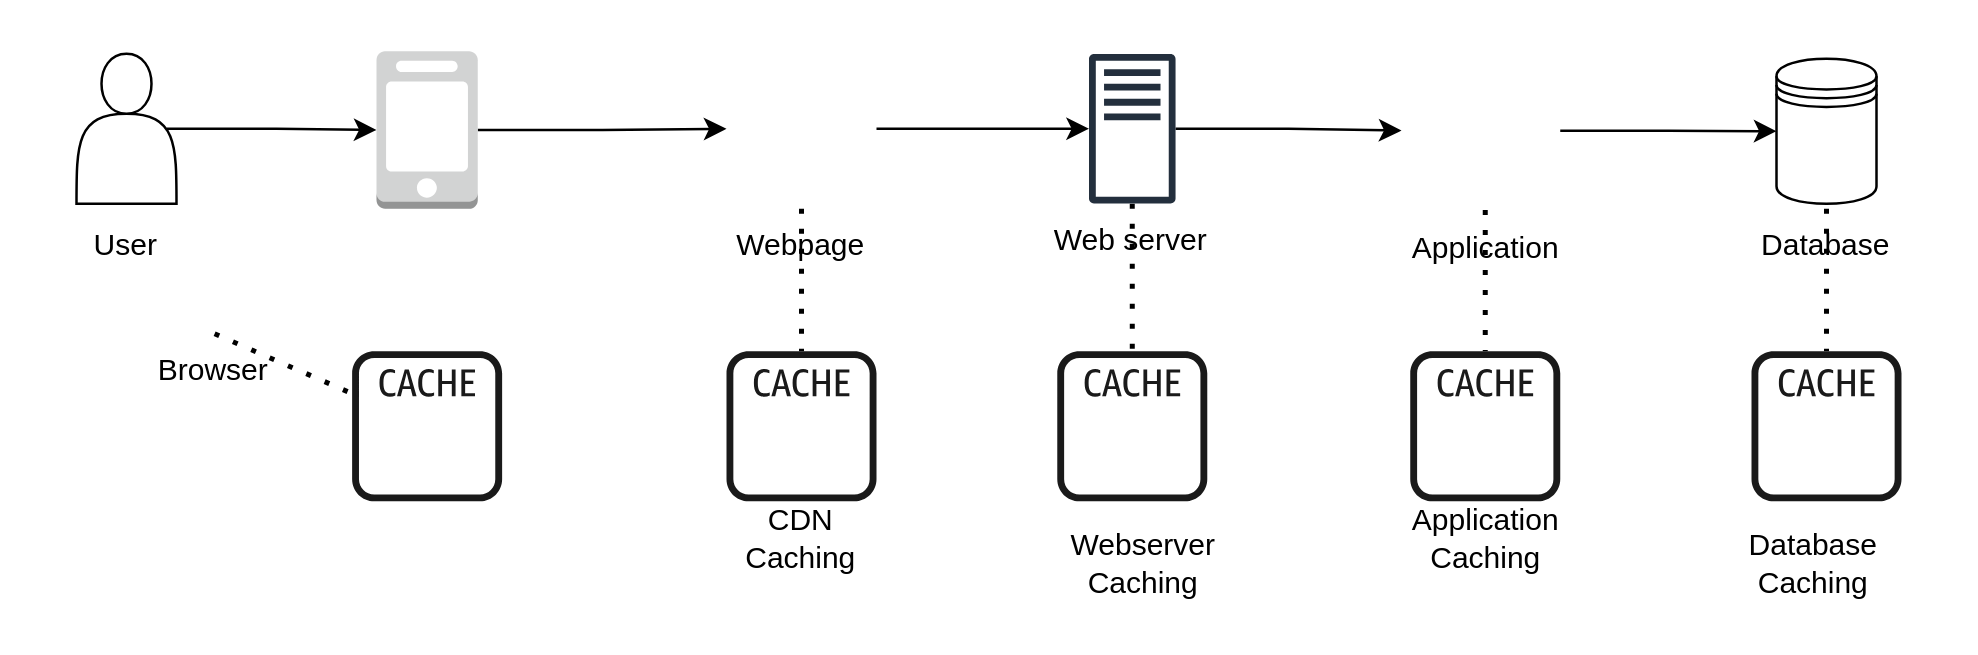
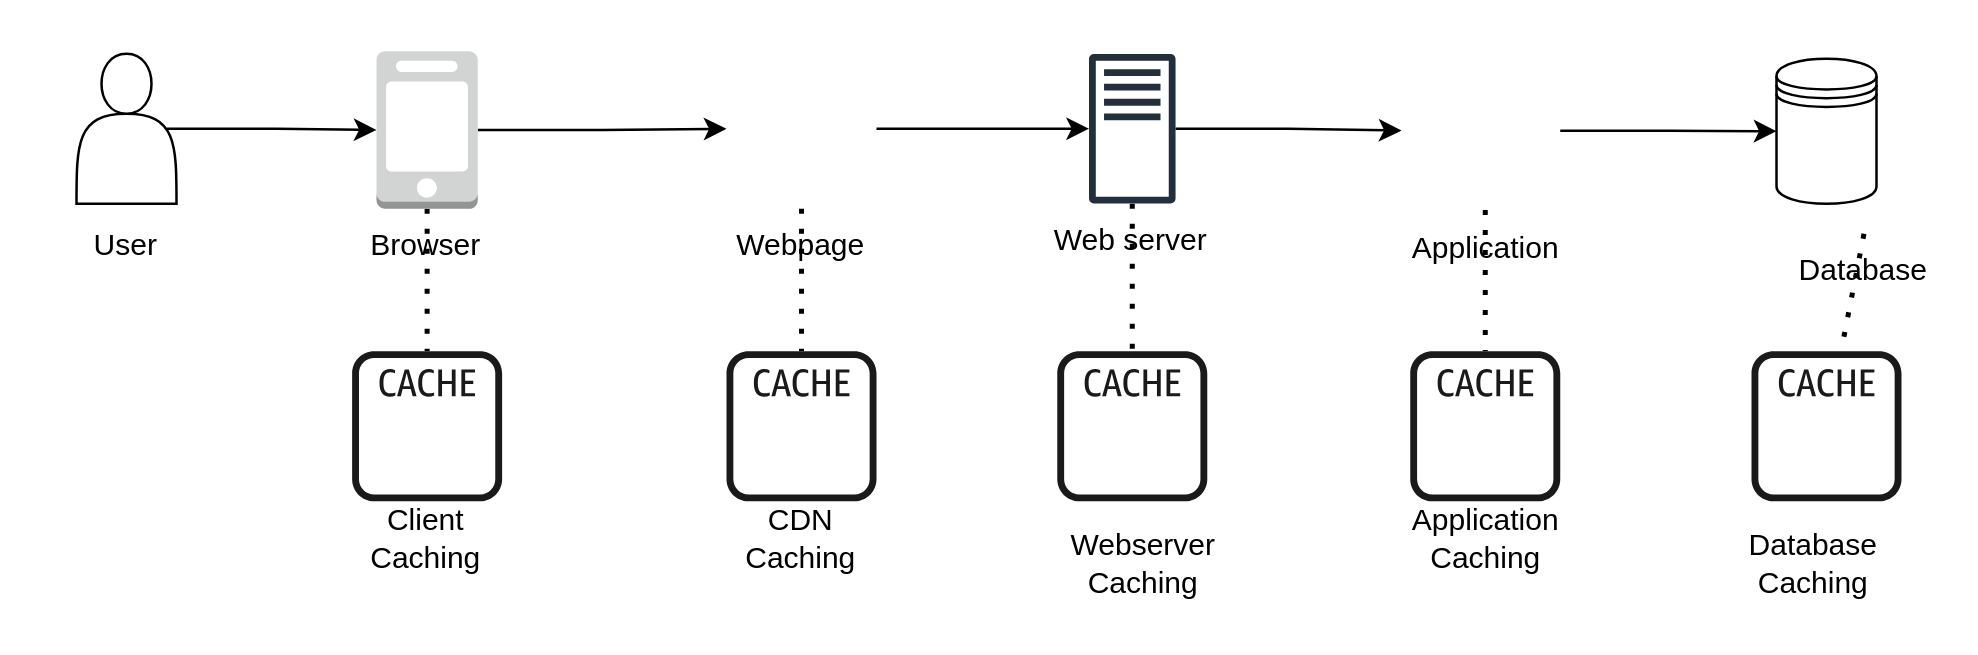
- <mxCell id="28" value="Database" style="text;html=1;strokeColor=none;fillColor=none;align=center;verticalAlign=middle;whiteSpace=wrap;rounded=0;" vertex="1" parent="1"><mxGeometry x="691.15" y="83" width="77.69" height="30" as="geometry" /></mxCell>
+ <mxCell id="28" value="Database" style="text;html=1;strokeColor=none;fillColor=none;align=center;verticalAlign=middle;whiteSpace=wrap;rounded=0;" vertex="1" parent="1"><mxGeometry x="706.15" y="93" width="77.69" height="30" as="geometry" /></mxCell>
- <mxCell id="24" value="Browser" style="text;html=1;strokeColor=none;fillColor=none;align=center;verticalAlign=middle;whiteSpace=wrap;rounded=0;" vertex="1" parent="1"><mxGeometry x="55.25" y="133" width="60" height="30" as="geometry" /></mxCell>
+ <mxCell id="24" value="Browser" style="text;html=1;strokeColor=none;fillColor=none;align=center;verticalAlign=middle;whiteSpace=wrap;rounded=0;" vertex="1" parent="1"><mxGeometry x="140.25" y="83" width="60" height="30" as="geometry" /></mxCell>
+ <mxCell id="29" value="Client&lt;br&gt;Caching" style="text;html=1;strokeColor=none;fillColor=none;align=center;verticalAlign=middle;whiteSpace=wrap;rounded=0;" vertex="1" parent="1"><mxGeometry x="140" y="200" width="60" height="30" as="geometry" /></mxCell>
